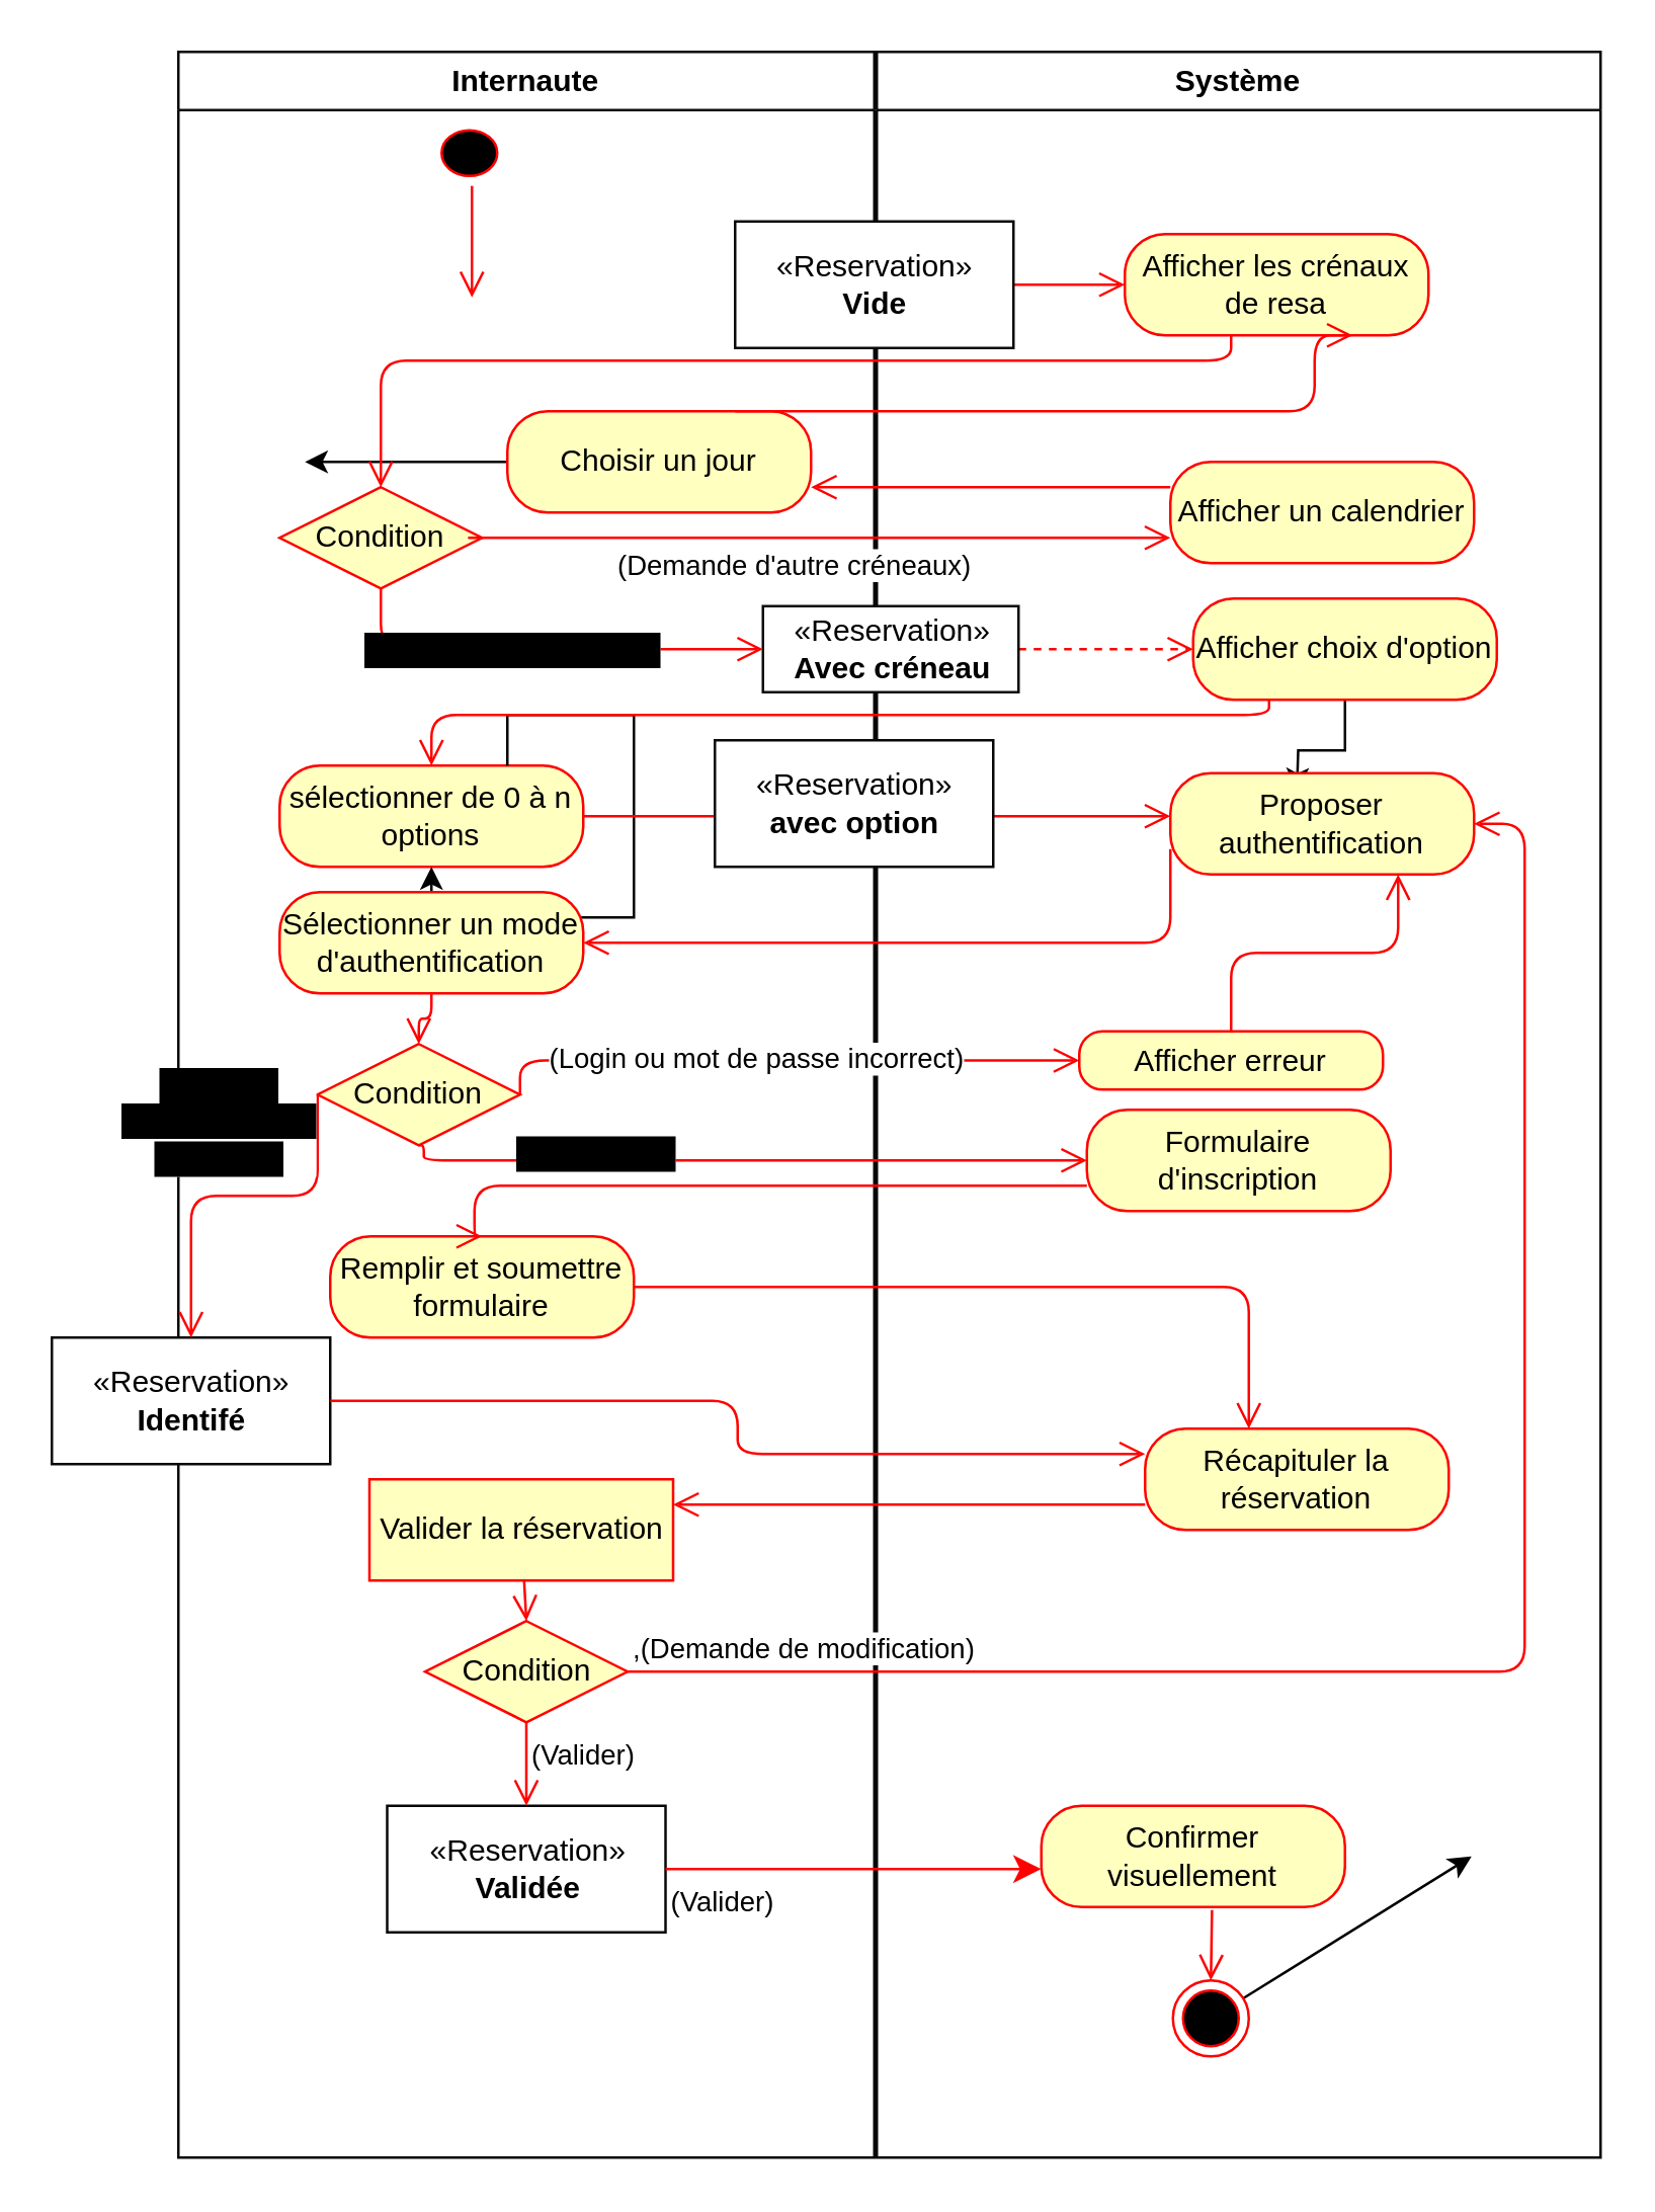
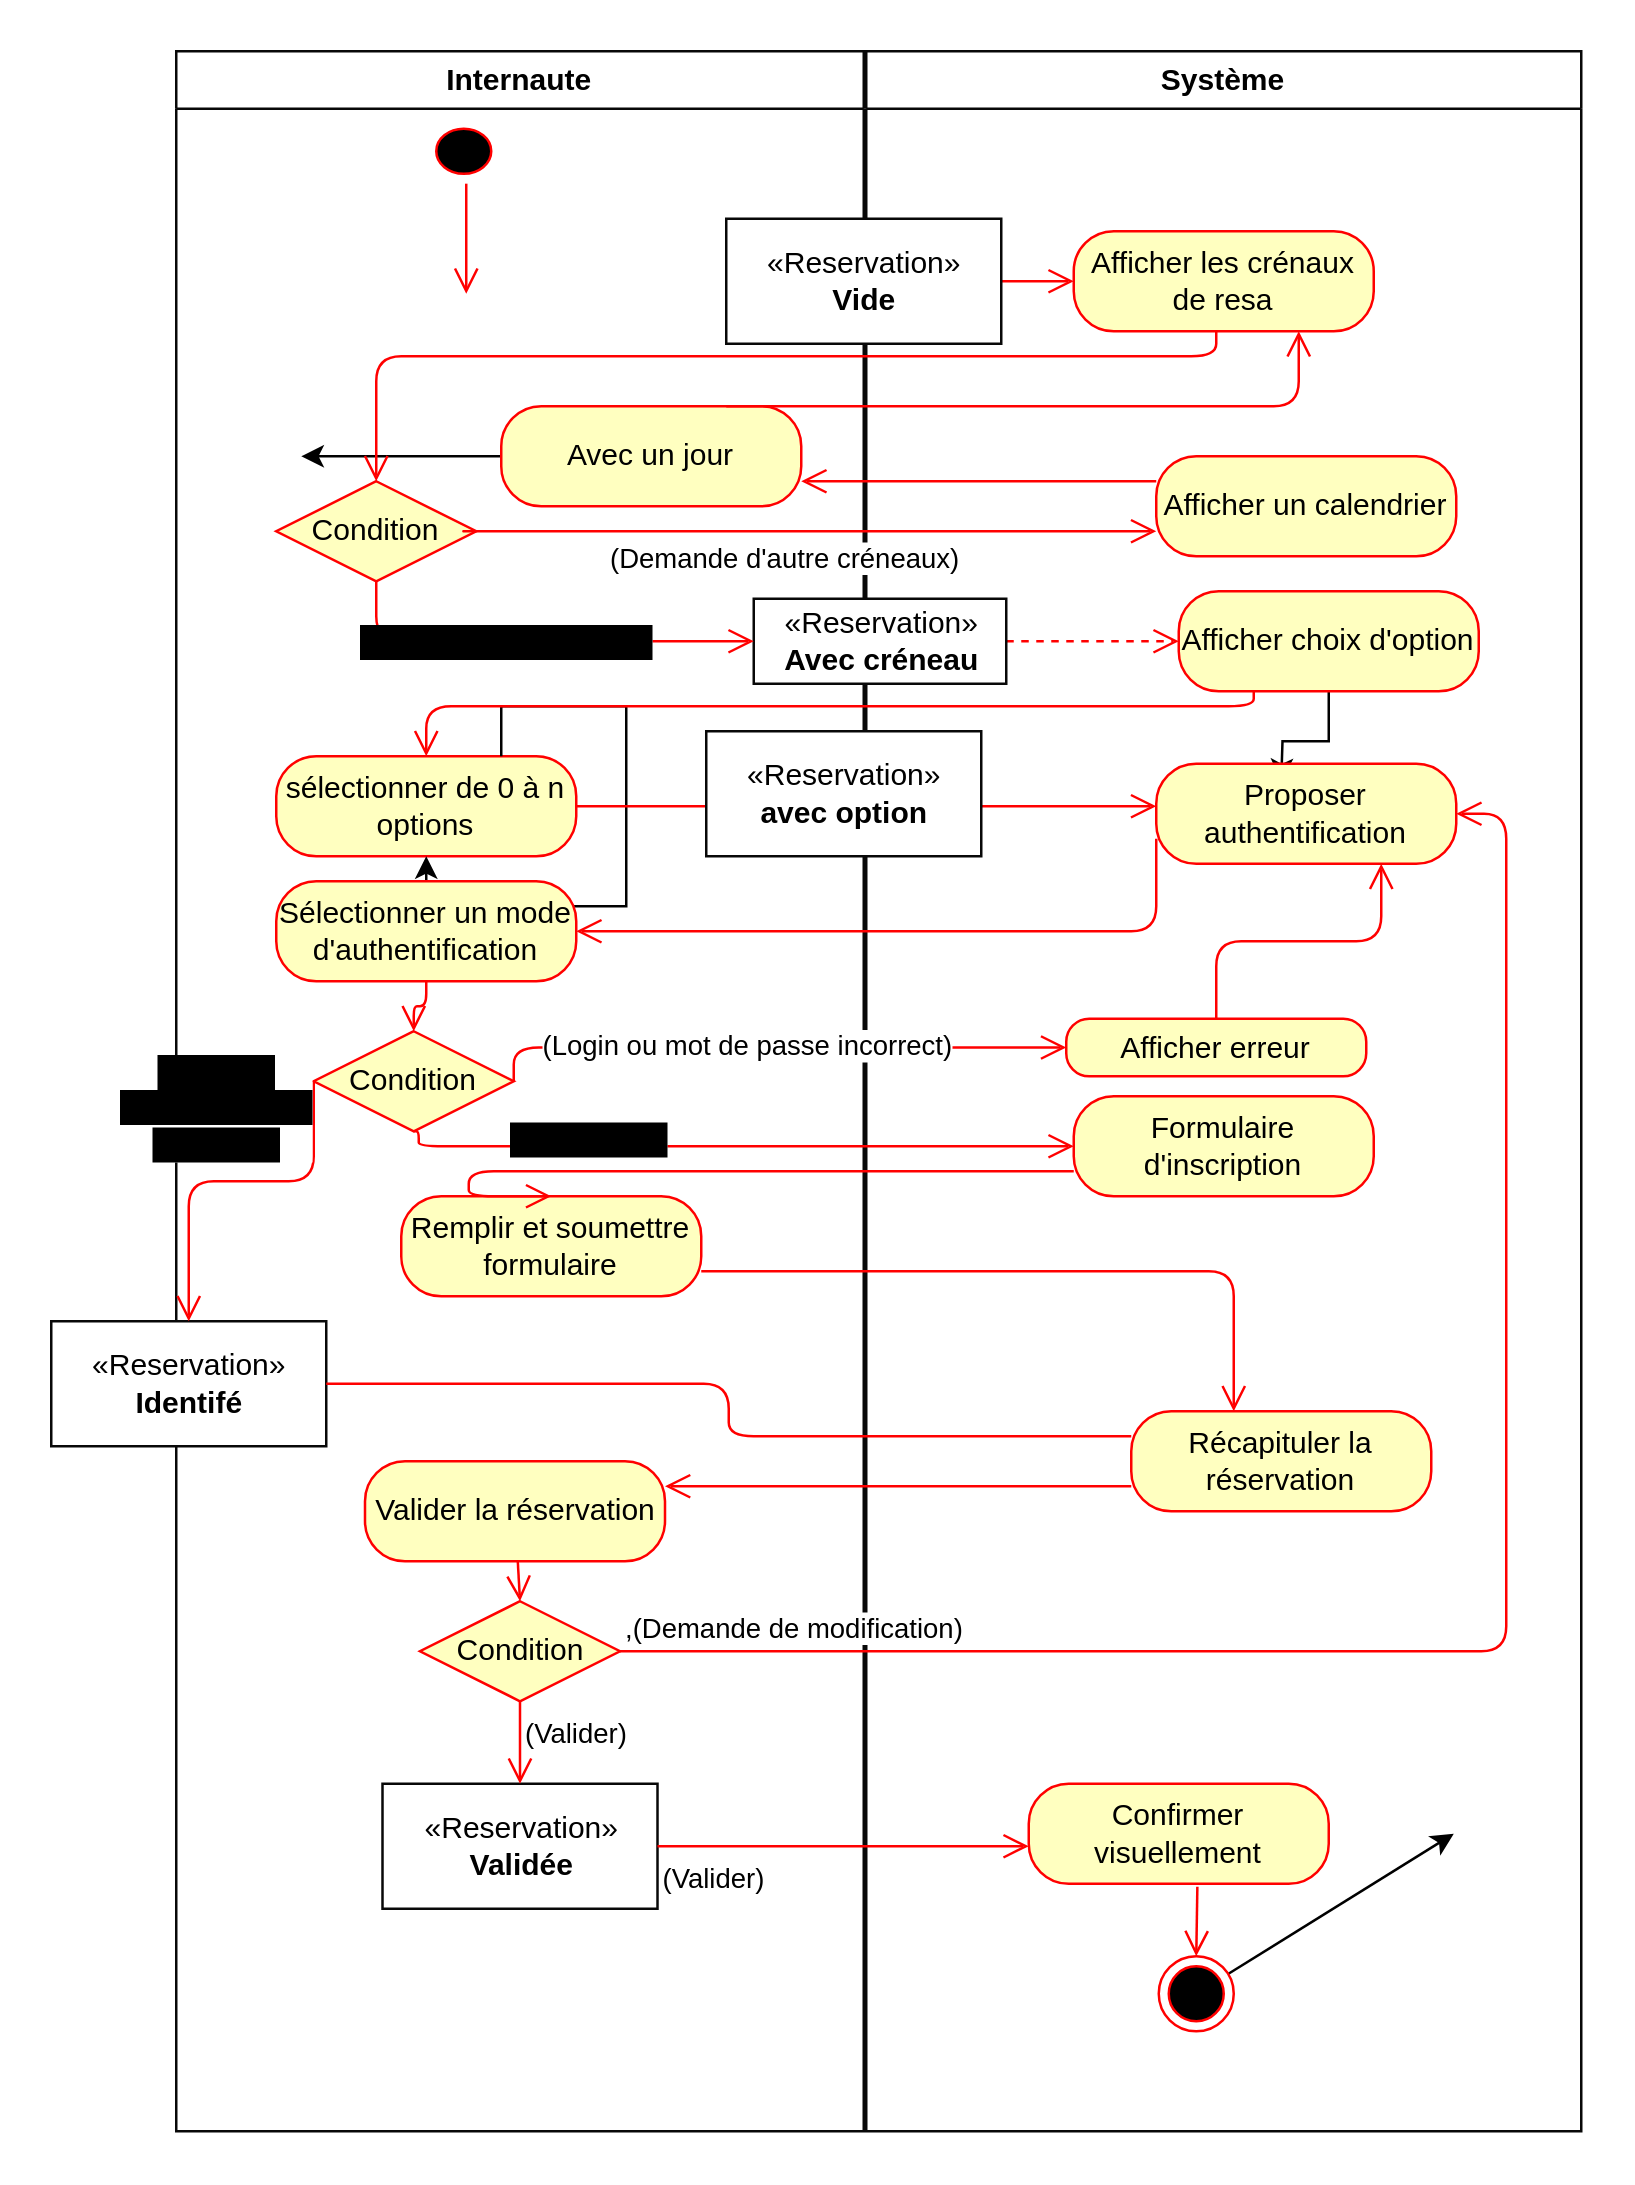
- <mxCell id="23" value="Afficher les crénaux de resa" style="rounded=1;whiteSpace=wrap;html=1;arcSize=40;fontColor=#000000;fillColor=#ffffc0;strokeColor=#ff0000;glass=0;" parent="22" vertex="1"><mxGeometry x="98" y="72" width="120" height="40" as="geometry" /></mxCell>
+ <mxCell id="23" value="Afficher les crénaux de resa" style="rounded=1;whiteSpace=wrap;html=1;arcSize=40;fontColor=#000000;fillColor=#ffffc0;strokeColor=#ff0000;glass=0;" parent="22" vertex="1"><mxGeometry x="83" y="72" width="120" height="40" as="geometry" /></mxCell>
- <mxCell id="10" value="Choisir un jour" style="rounded=1;whiteSpace=wrap;html=1;arcSize=40;fontColor=#000000;fillColor=#ffffc0;strokeColor=#ff0000;" vertex="1" parent="2"><mxGeometry x="130" y="142" width="120" height="40" as="geometry" /></mxCell>
+ <mxCell id="10" value="Avec un jour" style="rounded=1;whiteSpace=wrap;html=1;arcSize=40;fontColor=#000000;fillColor=#ffffc0;strokeColor=#ff0000;" vertex="1" parent="2"><mxGeometry x="130" y="142" width="120" height="40" as="geometry" /></mxCell>
- <mxCell id="13" value="Remplir et soumettre formulaire" style="rounded=1;whiteSpace=wrap;html=1;arcSize=40;fontColor=#000000;fillColor=#ffffc0;strokeColor=#ff0000;" vertex="1" parent="2"><mxGeometry x="60" y="468" width="120" height="40" as="geometry" /></mxCell>
+ <mxCell id="13" value="Remplir et soumettre formulaire" style="rounded=1;whiteSpace=wrap;html=1;arcSize=40;fontColor=#000000;fillColor=#ffffc0;strokeColor=#ff0000;" vertex="1" parent="2"><mxGeometry x="90" y="458" width="120" height="40" as="geometry" /></mxCell>
- <mxCell id="58" value="" style="edgeStyle=orthogonalEdgeStyle;html=1;verticalAlign=bottom;endArrow=open;endSize=8;strokeColor=#ff0000;exitX=1;exitY=0.5;exitDx=0;exitDy=0;entryX=0;entryY=0.25;entryDx=0;entryDy=0;" edge="1" parent="1" source="19" target="33"><mxGeometry relative="1" as="geometry"><mxPoint x="276" y="604" as="targetPoint" /><mxPoint x="462" y="604" as="sourcePoint" /><Array as="points" /></mxGeometry></mxCell>
+ <mxCell id="58" value="" style="edgeStyle=orthogonalEdgeStyle;html=1;verticalAlign=bottom;endArrow=none;endSize=8;strokeColor=#ff0000;exitX=1;exitY=0.5;exitDx=0;exitDy=0;entryX=0;entryY=0.25;entryDx=0;entryDy=0;" edge="1" parent="1" source="19" target="33"><mxGeometry relative="1" as="geometry"><mxPoint x="276" y="604" as="targetPoint" /><mxPoint x="462" y="604" as="sourcePoint" /><Array as="points" /></mxGeometry></mxCell>
- <mxCell id="14" value="Valider la réservation" style="whiteSpace=wrap;html=1;arcSize=40;fontColor=#000000;fillColor=#ffffc0;strokeColor=#ff0000;rounded=0;" vertex="1" parent="2"><mxGeometry x="75.5" y="564" width="120" height="40" as="geometry" /></mxCell>
+ <mxCell id="14" value="Valider la réservation" style="rounded=1;whiteSpace=wrap;html=1;arcSize=40;fontColor=#000000;fillColor=#ffffc0;strokeColor=#ff0000;" vertex="1" parent="2"><mxGeometry x="75.5" y="564" width="120" height="40" as="geometry" /></mxCell>
- <mxCell id="51" value="(Valider)" style="edgeStyle=orthogonalEdgeStyle;html=1;align=left;verticalAlign=top;endArrow=classic;endSize=8;strokeColor=#ff0000;" edge="1" source="17" parent="1" target="34"><mxGeometry x="-1" relative="1" as="geometry"><mxPoint x="205" y="740" as="targetPoint" /><Array as="points"><mxPoint x="205" y="733" /></Array></mxGeometry></mxCell>
+ <mxCell id="51" value="(Valider)" style="edgeStyle=orthogonalEdgeStyle;html=1;align=left;verticalAlign=top;endArrow=open;endSize=8;strokeColor=#ff0000;" edge="1" source="17" parent="1" target="34"><mxGeometry x="-1" relative="1" as="geometry"><mxPoint x="205" y="740" as="targetPoint" /><Array as="points"><mxPoint x="205" y="733" /></Array></mxGeometry></mxCell>
